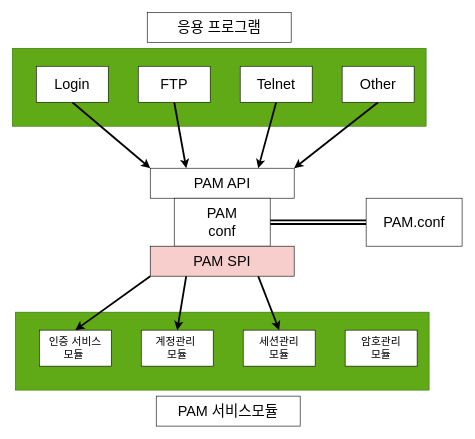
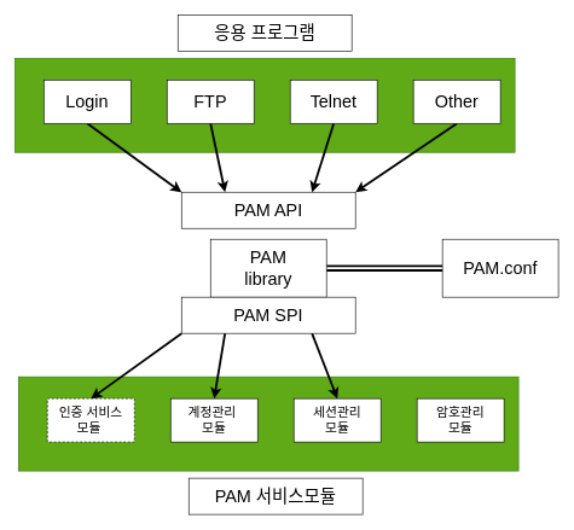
- <mxCell id="12" value="&lt;font style=&quot;font-size: 24px;&quot;&gt;PAM API&lt;/font&gt;" style="rounded=0;whiteSpace=wrap;html=1;" vertex="1" parent="1"><mxGeometry x="250" y="280" width="240" height="50" as="geometry" /></mxCell>
+ <mxCell id="12" value="&lt;font style=&quot;font-size: 24px;&quot;&gt;PAM API&lt;/font&gt;" style="rounded=0;whiteSpace=wrap;html=1;" vertex="1" parent="1"><mxGeometry x="250" y="265" width="240" height="50" as="geometry" /></mxCell>
- <mxCell id="14" value="&lt;font style=&quot;font-size: 24px;&quot;&gt;PAM&lt;br&gt;conf&lt;/font&gt;" style="rounded=0;whiteSpace=wrap;html=1;" vertex="1" parent="1"><mxGeometry x="290" y="330" width="160" height="80" as="geometry" /></mxCell>
+ <mxCell id="14" value="&lt;font style=&quot;font-size: 24px;&quot;&gt;PAM&lt;br&gt;library&lt;/font&gt;" style="rounded=0;whiteSpace=wrap;html=1;" vertex="1" parent="1"><mxGeometry x="290" y="330" width="160" height="80" as="geometry" /></mxCell>
- <mxCell id="18" value="&lt;font style=&quot;font-size: 24px;&quot;&gt;PAM SPI&lt;/font&gt;" style="rounded=0;whiteSpace=wrap;html=1;fillColor=#f8cecc;" vertex="1" parent="1"><mxGeometry x="250" y="410" width="240" height="50" as="geometry" /></mxCell>
+ <mxCell id="18" value="&lt;font style=&quot;font-size: 24px;&quot;&gt;PAM SPI&lt;/font&gt;" style="rounded=0;whiteSpace=wrap;html=1;" vertex="1" parent="1"><mxGeometry x="250" y="410" width="240" height="50" as="geometry" /></mxCell>
- <mxCell id="19" value="&lt;font style=&quot;font-size: 18px;&quot;&gt;인증 서비스&lt;br&gt;모듈&amp;nbsp;&lt;/font&gt;" style="rounded=0;whiteSpace=wrap;html=1;" vertex="1" parent="1"><mxGeometry x="65" y="550" width="120" height="60" as="geometry" /></mxCell>
+ <mxCell id="19" value="&lt;font style=&quot;font-size: 18px;&quot;&gt;인증 서비스&lt;br&gt;모듈&amp;nbsp;&lt;/font&gt;" style="rounded=0;whiteSpace=wrap;html=1;dashed=1;" vertex="1" parent="1"><mxGeometry x="65" y="550" width="120" height="60" as="geometry" /></mxCell>
